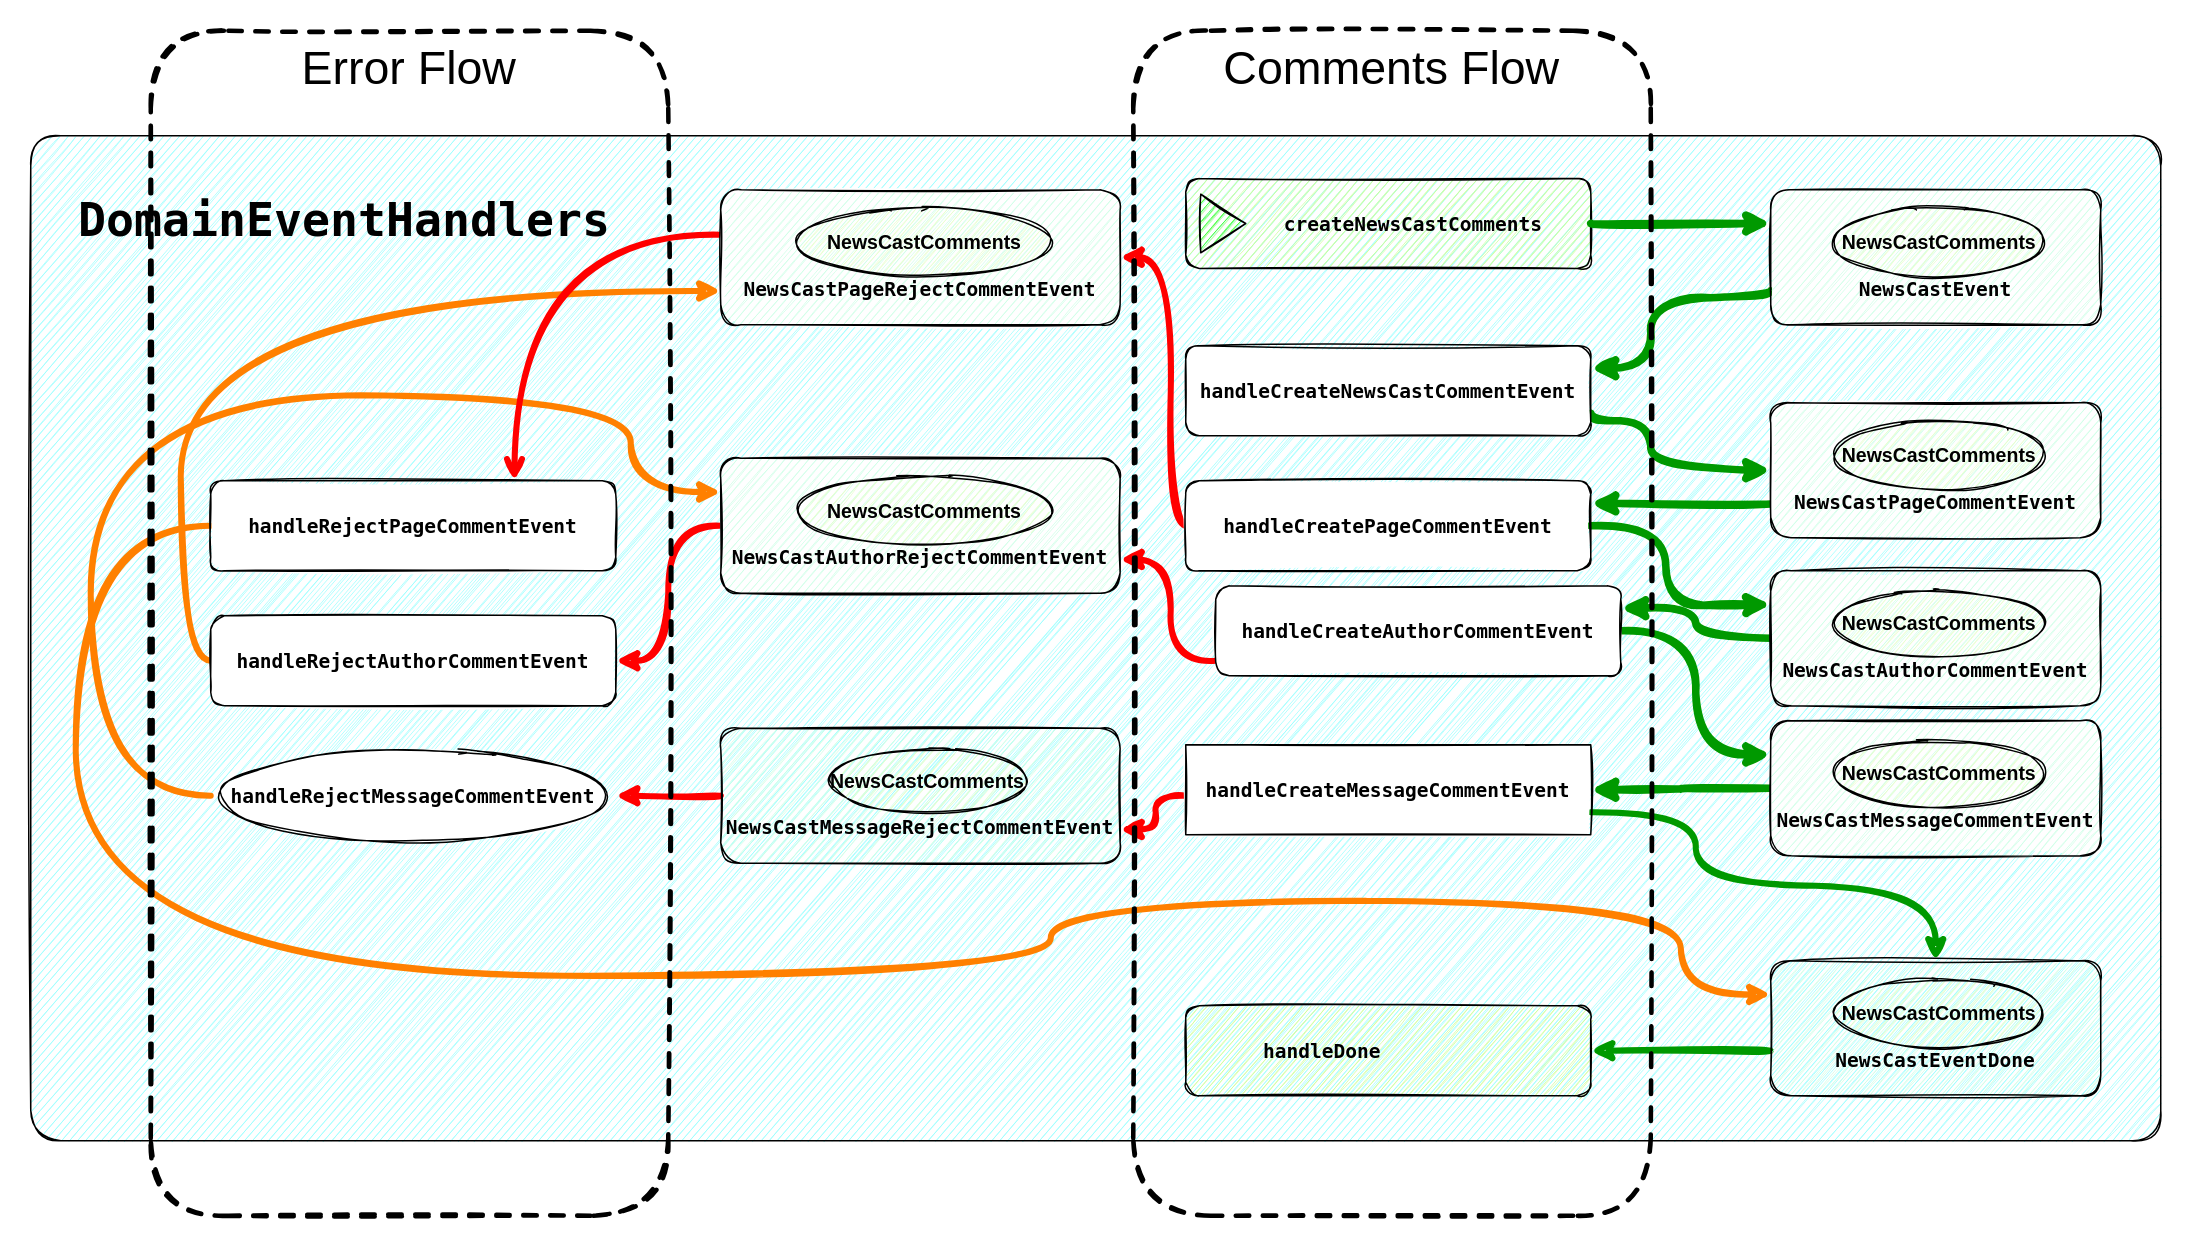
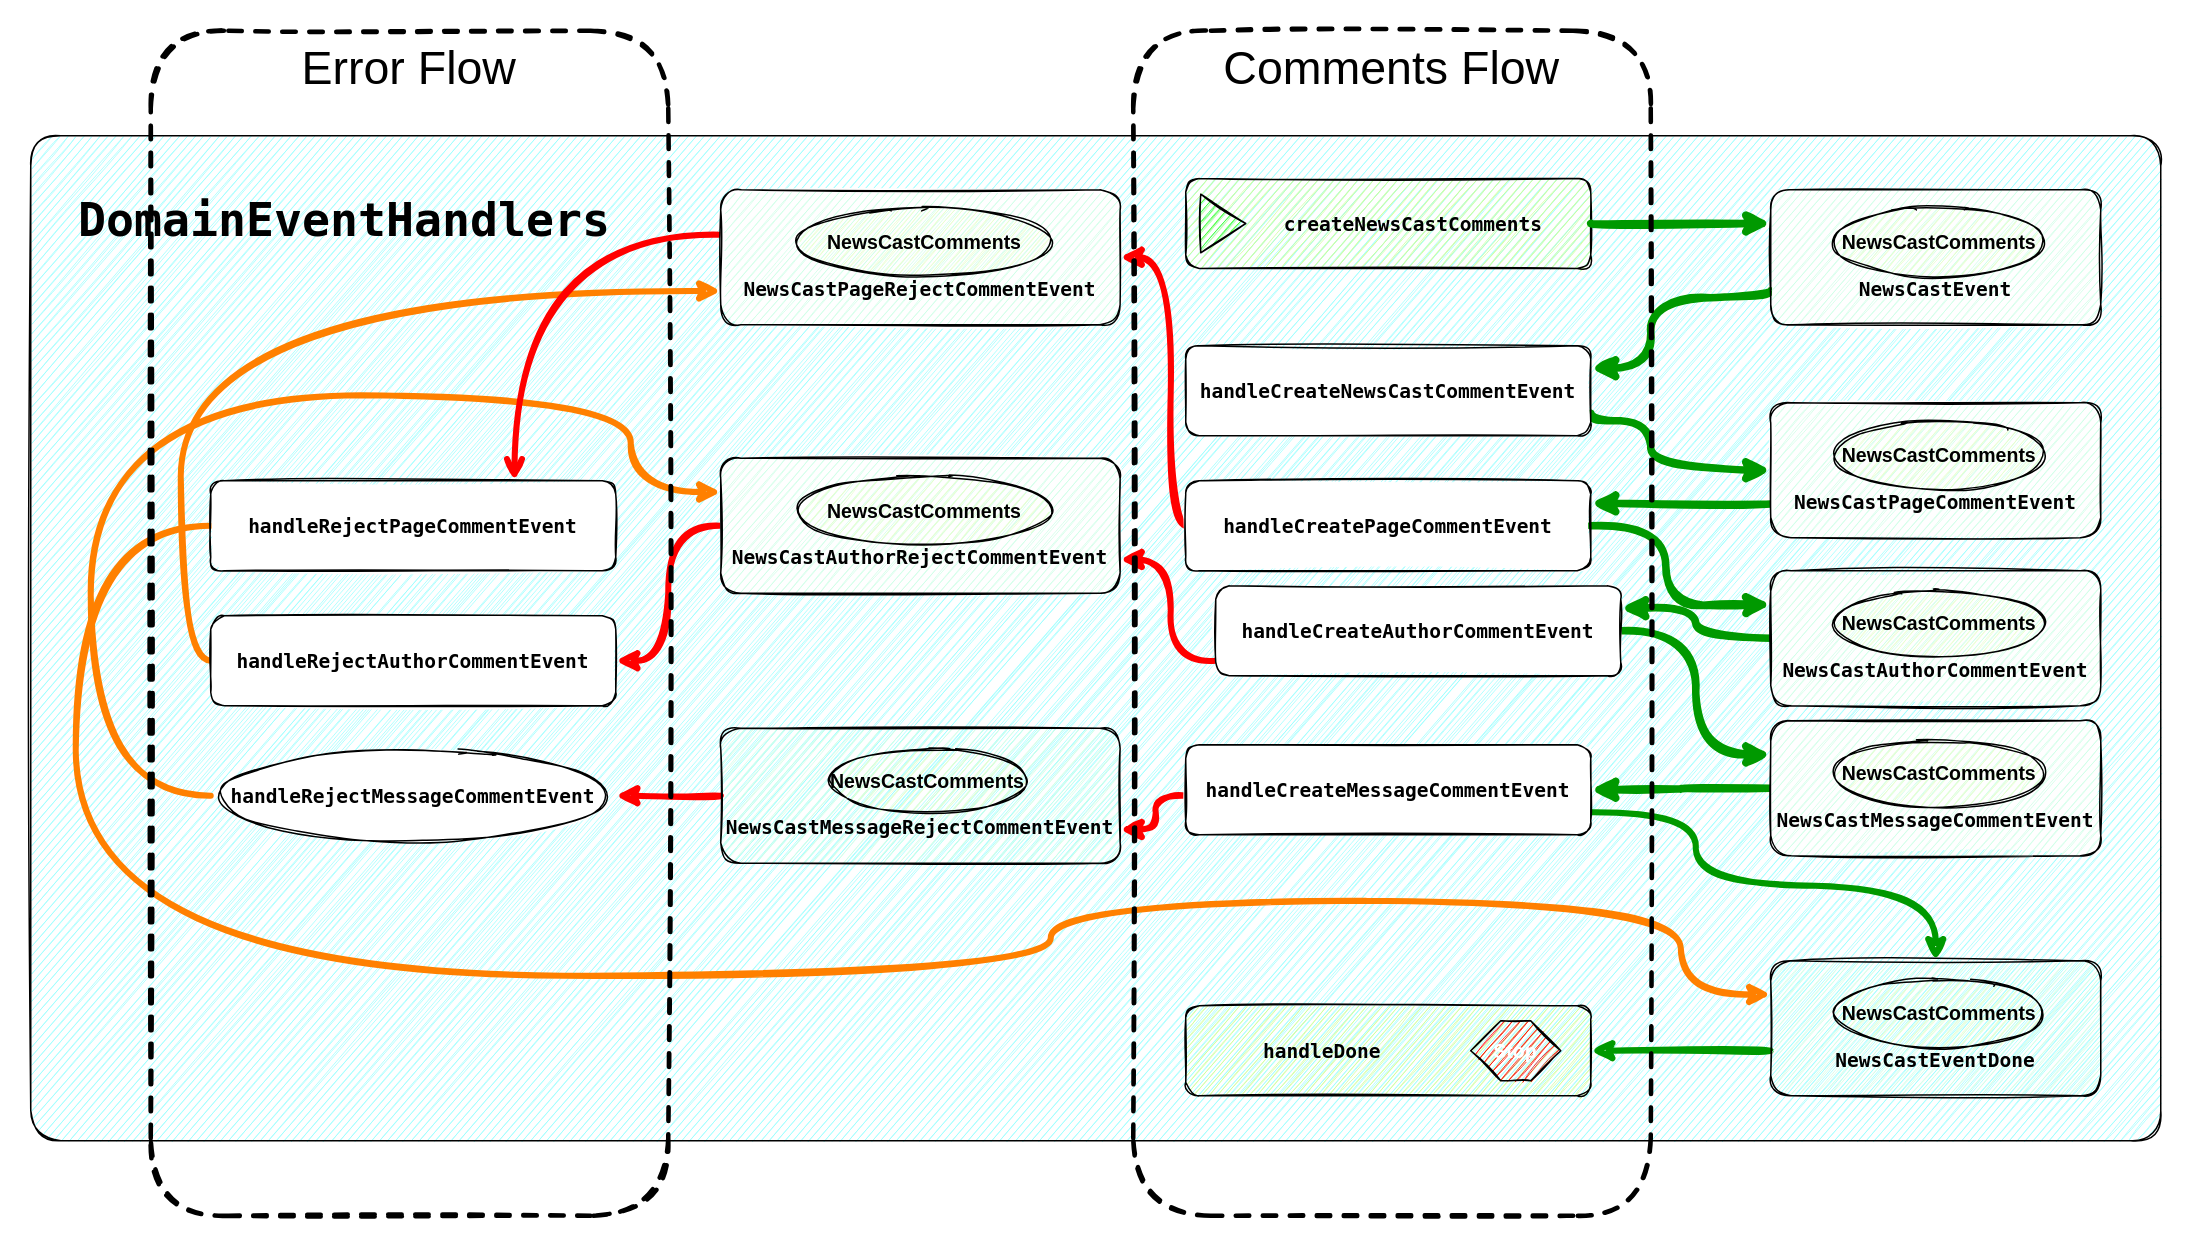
- <mxCell id="17" value="&lt;pre style=&quot;font-family: &amp;quot;jetbrains mono&amp;quot;, monospace; font-size: 13px;&quot;&gt;&lt;pre style=&quot;font-family: &amp;quot;jetbrains mono&amp;quot;, monospace; font-size: 13px;&quot;&gt;handleCreateMessageCommentEvent&lt;/pre&gt;&lt;/pre&gt;" style="whiteSpace=wrap;html=1;labelBackgroundColor=none;fontColor=default;fontSize=13;fontStyle=1;sketch=1;rounded=0;" parent="1" vertex="1"><mxGeometry x="790" y="496" width="270" height="60" as="geometry" /></mxCell>
+ <mxCell id="17" value="&lt;pre style=&quot;font-family: &amp;quot;jetbrains mono&amp;quot;, monospace; font-size: 13px;&quot;&gt;&lt;pre style=&quot;font-family: &amp;quot;jetbrains mono&amp;quot;, monospace; font-size: 13px;&quot;&gt;handleCreateMessageCommentEvent&lt;/pre&gt;&lt;/pre&gt;" style="rounded=1;whiteSpace=wrap;html=1;labelBackgroundColor=none;fontColor=default;fontSize=13;fontStyle=1;sketch=1;" parent="1" vertex="1"><mxGeometry x="790" y="496" width="270" height="60" as="geometry" /></mxCell>
+ <mxCell id="32" value="Stop" style="shape=hexagon;perimeter=hexagonPerimeter2;whiteSpace=wrap;html=1;fixedSize=1;labelBackgroundColor=none;fontSize=13;fontColor=#FFFFFF;strokeColor=default;fillColor=#FF0000;verticalAlign=middle;fontStyle=1;sketch=1;" parent="1" vertex="1"><mxGeometry x="980" y="680" width="60" height="40" as="geometry" /></mxCell>
